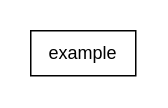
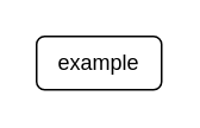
- <mxCell id="2" value="example" style="whiteSpace=wrap;html=1;rounded=0;" vertex="1" parent="1"><mxGeometry x="20" y="20" width="70" height="30" as="geometry" /></mxCell>
+ <mxCell id="2" value="example" style="rounded=1;whiteSpace=wrap;html=1;" vertex="1" parent="1"><mxGeometry x="20" y="20" width="70" height="30" as="geometry" /></mxCell>
